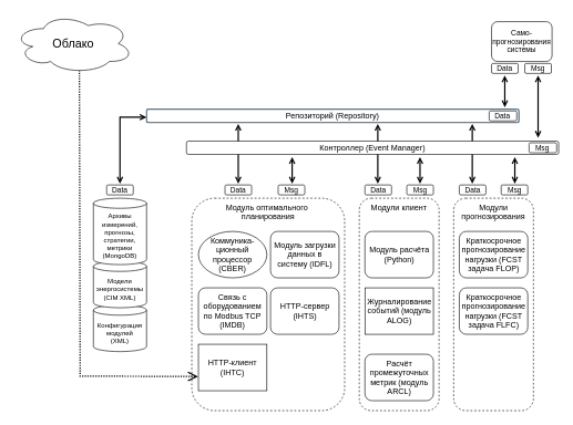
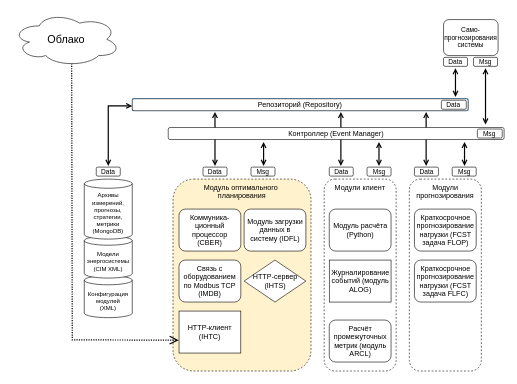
- <mxCell id="29" value="Коммуника-ционный процессор&lt;br&gt;(CBER)" style="ellipse;whiteSpace=wrap;html=1;fontSize=12;" vertex="1" parent="1"><mxGeometry x="298" y="348" width="103" height="70" as="geometry" /></mxCell>
+ <mxCell id="29" value="Коммуника-ционный процессор&lt;br&gt;(CBER)" style="rounded=1;whiteSpace=wrap;html=1;fontSize=12;" vertex="1" parent="1"><mxGeometry x="298" y="348" width="103" height="70" as="geometry" /></mxCell>
- <mxCell id="24" value="&lt;div style=&quot;font-size: 12px;&quot;&gt;&lt;font style=&quot;font-size: 12px;&quot;&gt;Модуль оптимального&amp;nbsp;&lt;/font&gt;&lt;/div&gt;&lt;div style=&quot;font-size: 12px;&quot;&gt;&lt;font style=&quot;font-size: 12px;&quot;&gt;планирования&lt;/font&gt;&lt;/div&gt;" style="rounded=1;whiteSpace=wrap;html=1;fontSize=12;align=center;verticalAlign=top;dashed=1;" vertex="1" parent="1"><mxGeometry x="288" y="298" width="230" height="320" as="geometry" /></mxCell>
+ <mxCell id="24" value="&lt;div style=&quot;font-size: 12px;&quot;&gt;&lt;font style=&quot;font-size: 12px;&quot;&gt;Модуль оптимального&amp;nbsp;&lt;/font&gt;&lt;/div&gt;&lt;div style=&quot;font-size: 12px;&quot;&gt;&lt;font style=&quot;font-size: 12px;&quot;&gt;планирования&lt;/font&gt;&lt;/div&gt;" style="rounded=1;whiteSpace=wrap;html=1;fontSize=12;align=center;verticalAlign=top;dashed=1;fillColor=#fff2cc;" vertex="1" parent="1"><mxGeometry x="288" y="298" width="230" height="320" as="geometry" /></mxCell>
- <mxCell id="28" value="HTTP-сервер (IHTS)" style="rounded=1;whiteSpace=wrap;html=1;fontSize=12;" vertex="1" parent="1"><mxGeometry x="406.5" y="433" width="103" height="70" as="geometry" /></mxCell>
+ <mxCell id="28" value="HTTP-сервер (IHTS)" style="rhombus;whiteSpace=wrap;html=1;fontSize=12;" vertex="1" parent="1"><mxGeometry x="406.5" y="433" width="103" height="70" as="geometry" /></mxCell>
